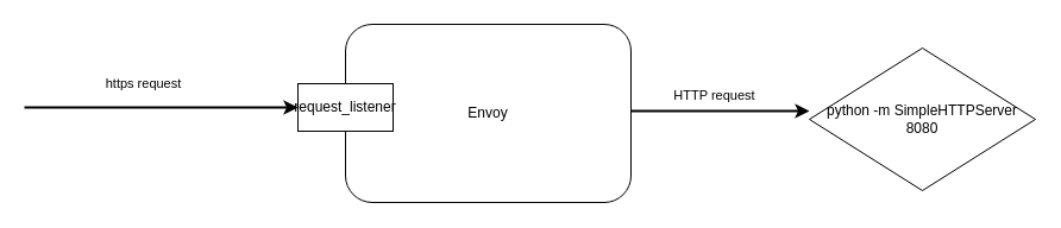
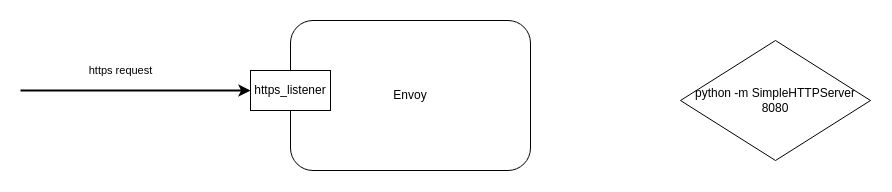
- <mxCell id="4" value="request_listener" style="rounded=0;whiteSpace=wrap;html=1;" parent="1" vertex="1"><mxGeometry x="250" y="70" width="80" height="40" as="geometry" /></mxCell>
+ <mxCell id="4" value="https_listener" style="rounded=0;whiteSpace=wrap;html=1;" parent="1" vertex="1"><mxGeometry x="250" y="70" width="80" height="40" as="geometry" /></mxCell>
- <mxCell id="2" value="HTTP request" style="edgeStyle=orthogonalEdgeStyle;rounded=0;orthogonalLoop=1;jettySize=auto;html=1;entryX=0;entryY=0.442;entryDx=0;entryDy=0;entryPerimeter=0;strokeWidth=2;" parent="1" source="3" target="5" edge="1"><mxGeometry x="-0.067" y="13" relative="1" as="geometry"><Array as="points"><mxPoint x="610" y="93" /><mxPoint x="610" y="93" /></Array><mxPoint as="offset" /></mxGeometry></mxCell>
